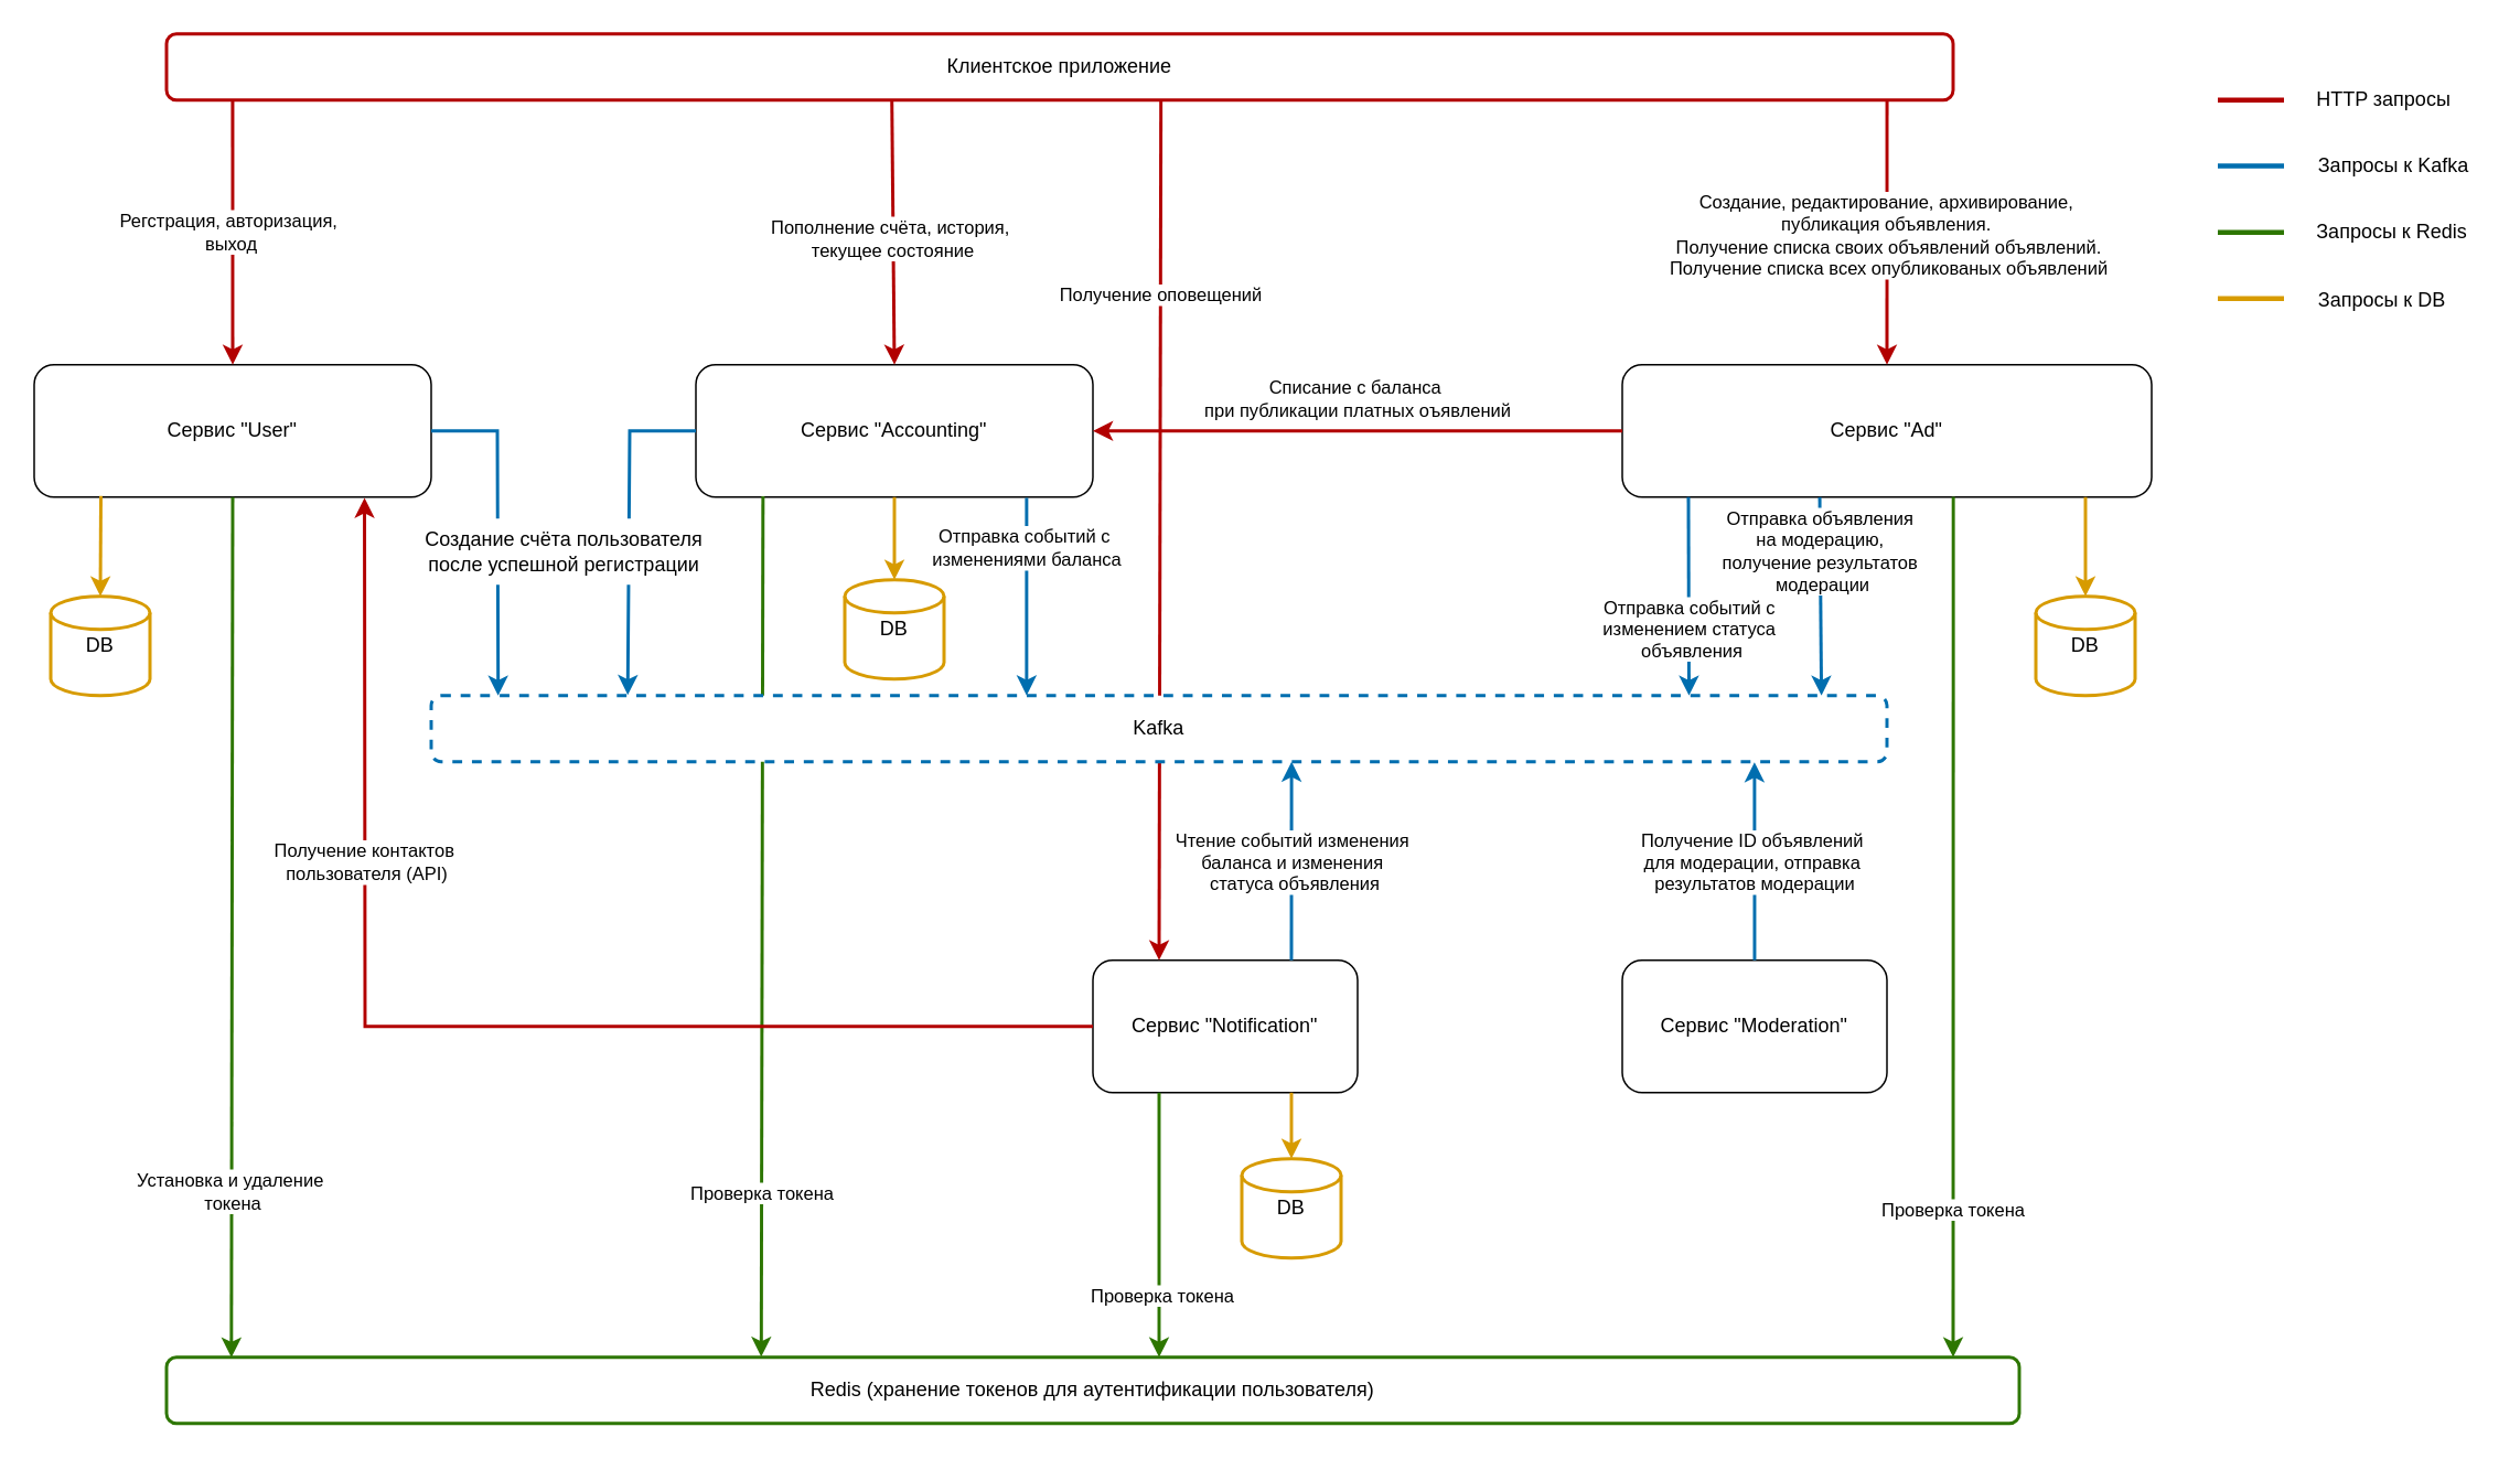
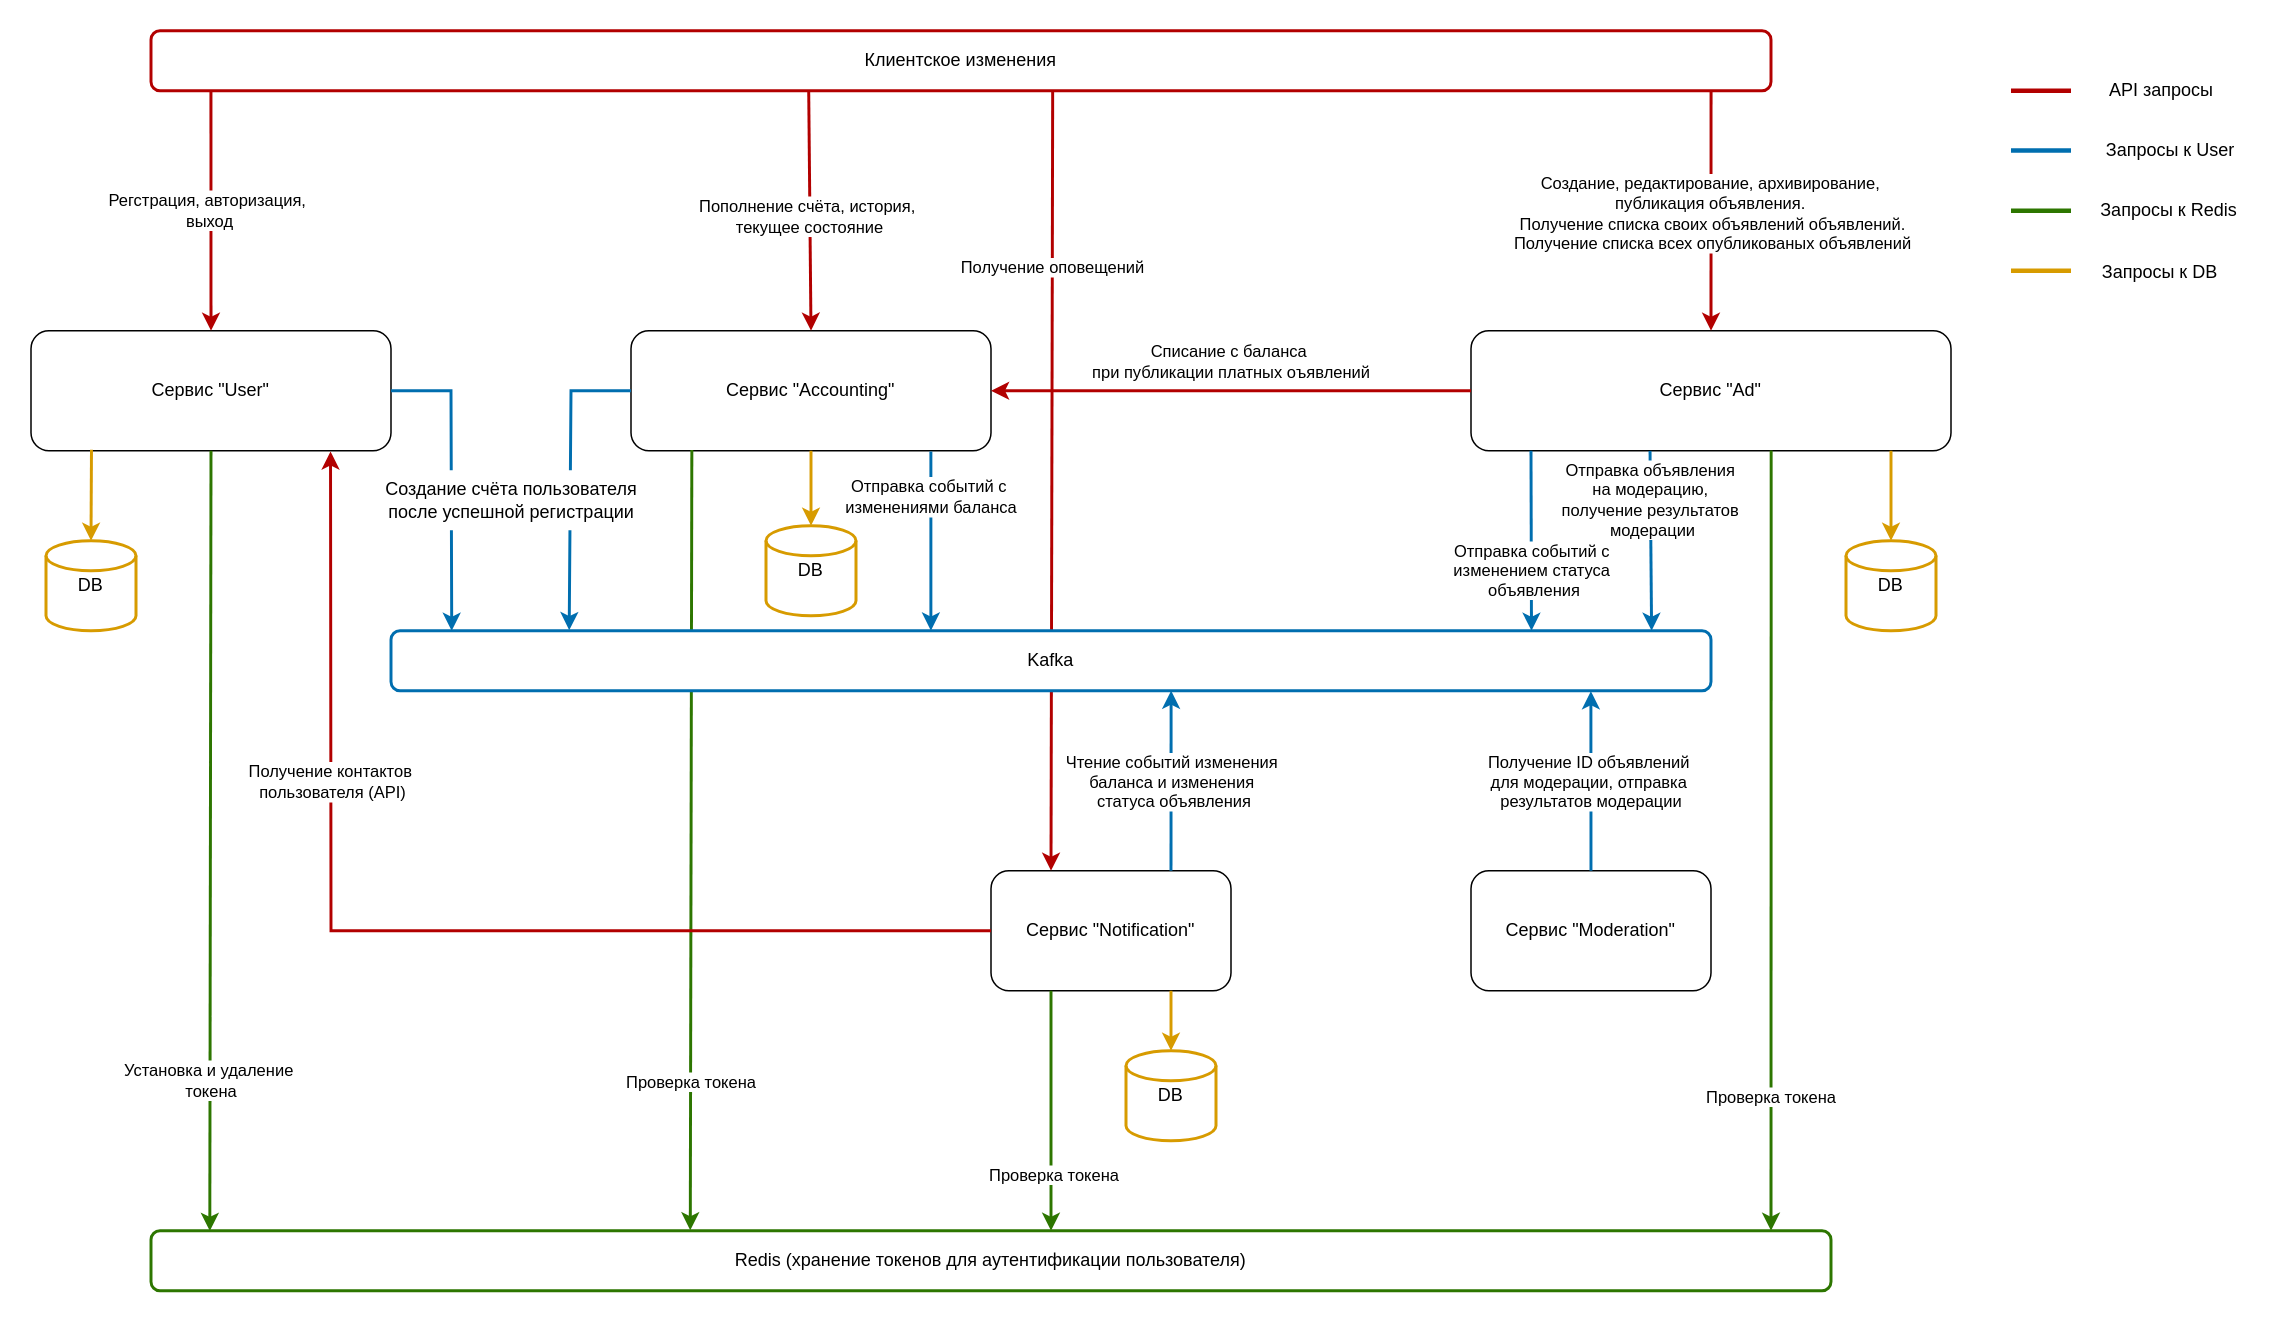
- <mxCell id="2" value="Клиентское приложение" style="rounded=1;whiteSpace=wrap;html=1;strokeColor=#B20000;strokeWidth=1.968;" parent="1" vertex="1"><mxGeometry x="100" y="20" width="1080" height="40" as="geometry" /></mxCell>
+ <mxCell id="2" value="Клиентское изменения" style="rounded=1;whiteSpace=wrap;html=1;strokeColor=#B20000;strokeWidth=1.968;" parent="1" vertex="1"><mxGeometry x="100" y="20" width="1080" height="40" as="geometry" /></mxCell>
- <mxCell id="55" value="HTTP запросы" style="text;html=1;align=center;verticalAlign=middle;resizable=0;points=[];autosize=1;strokeColor=none;fillColor=none;" parent="1" vertex="1"><mxGeometry x="1390" y="45" width="100" height="30" as="geometry" /></mxCell>
+ <mxCell id="55" value="API запросы" style="text;html=1;align=center;verticalAlign=middle;resizable=0;points=[];autosize=1;strokeColor=none;fillColor=none;" parent="1" vertex="1"><mxGeometry x="1390" y="45" width="100" height="30" as="geometry" /></mxCell>
- <mxCell id="56" value="Запросы к Kafka" style="text;html=1;align=center;verticalAlign=middle;resizable=0;points=[];autosize=1;strokeColor=none;fillColor=none;" parent="1" vertex="1"><mxGeometry x="1391" y="85" width="110" height="30" as="geometry" /></mxCell>
+ <mxCell id="56" value="Запросы к User" style="text;html=1;align=center;verticalAlign=middle;resizable=0;points=[];autosize=1;strokeColor=none;fillColor=none;" parent="1" vertex="1"><mxGeometry x="1391" y="85" width="110" height="30" as="geometry" /></mxCell>
- <mxCell id="35" value="Kafka" style="rounded=1;whiteSpace=wrap;html=1;fillColor=default;strokeColor=#006EAF;strokeWidth=1.968;dashed=1;" parent="1" vertex="1"><mxGeometry x="260" y="420" width="880" height="40" as="geometry" /></mxCell>
+ <mxCell id="35" value="Kafka" style="rounded=1;whiteSpace=wrap;html=1;fillColor=default;strokeColor=#006EAF;strokeWidth=1.968;" parent="1" vertex="1"><mxGeometry x="260" y="420" width="880" height="40" as="geometry" /></mxCell>
